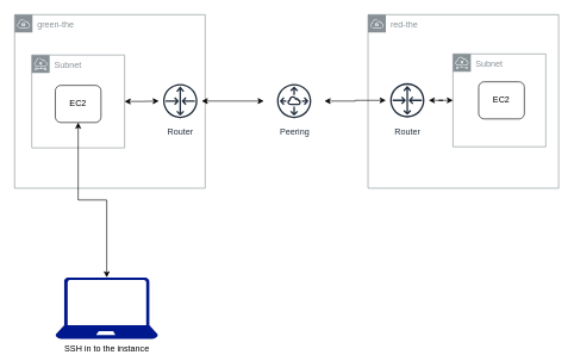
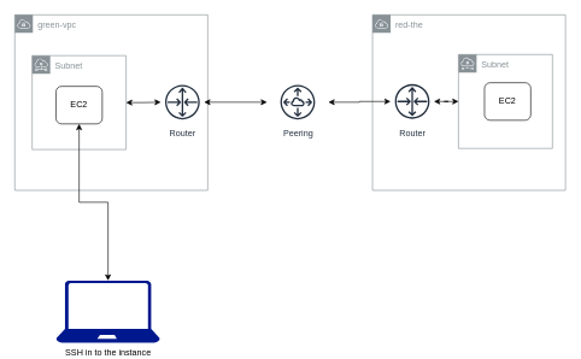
- <mxCell id="2" value="green-the" style="sketch=0;outlineConnect=0;gradientColor=none;html=1;whiteSpace=wrap;fontSize=12;fontStyle=0;shape=mxgraph.aws4.group;grIcon=mxgraph.aws4.group_vpc;strokeColor=#879196;fillColor=none;verticalAlign=top;align=left;spacingLeft=30;fontColor=#879196;dashed=0;" vertex="1" parent="1"><mxGeometry x="20" y="20" width="267" height="243" as="geometry" /></mxCell>
+ <mxCell id="2" value="green-vpc" style="sketch=0;outlineConnect=0;gradientColor=none;html=1;whiteSpace=wrap;fontSize=12;fontStyle=0;shape=mxgraph.aws4.group;grIcon=mxgraph.aws4.group_vpc;strokeColor=#879196;fillColor=none;verticalAlign=top;align=left;spacingLeft=30;fontColor=#879196;dashed=0;" vertex="1" parent="1"><mxGeometry x="20" y="20" width="267" height="243" as="geometry" /></mxCell>
